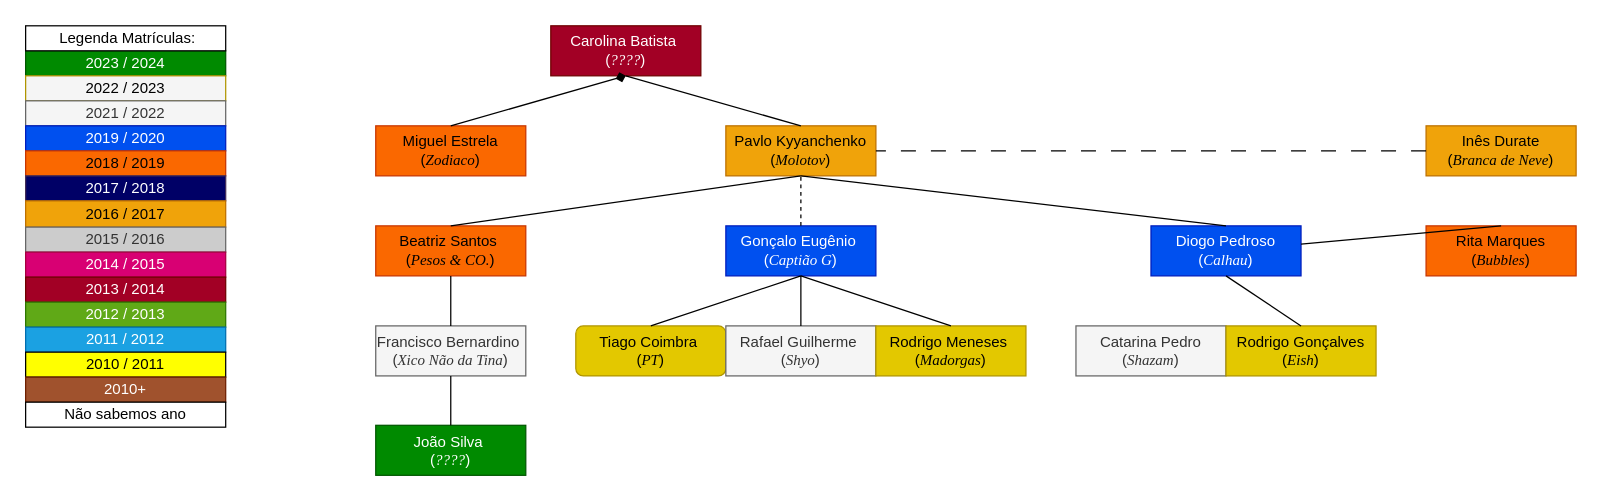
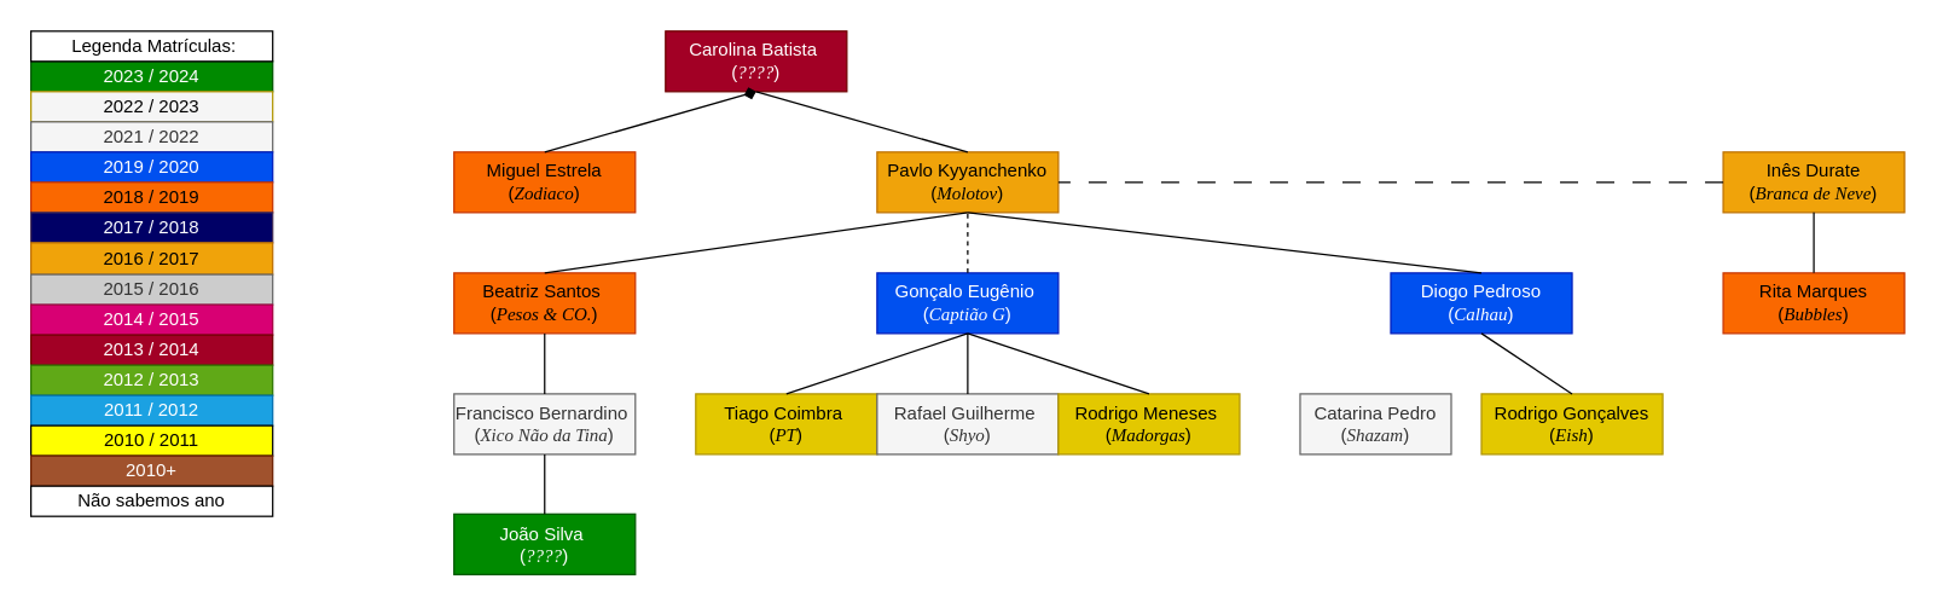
- <mxCell id="44" value="" style="endArrow=none;html=1;rounded=0;exitX=0.5;exitY=0;exitDx=0;exitDy=0;" edge="1" parent="1" source="43" target="19"><mxGeometry width="50" height="50" relative="1" as="geometry"><mxPoint x="650" y="190" as="sourcePoint" /><mxPoint x="650" y="150" as="targetPoint" /></mxGeometry></mxCell>
+ <mxCell id="44" value="" style="endArrow=none;html=1;rounded=0;exitX=0.5;exitY=0;exitDx=0;exitDy=0;entryX=0.5;entryY=1;entryDx=0;entryDy=0;" edge="1" parent="1" source="43" target="42"><mxGeometry width="50" height="50" relative="1" as="geometry"><mxPoint x="650" y="190" as="sourcePoint" /><mxPoint x="650" y="150" as="targetPoint" /></mxGeometry></mxCell>
- <mxCell id="22" value="&lt;div&gt;Tiago Coimbra&amp;nbsp;&lt;/div&gt;&lt;div&gt;(&lt;font face=&quot;Times New Roman&quot;&gt;&lt;i&gt;PT&lt;/i&gt;&lt;/font&gt;)&lt;/div&gt;" style="whiteSpace=wrap;html=1;fillColor=#e3c800;fontColor=#000000;strokeColor=#B09500;rounded=1;" parent="1" vertex="1"><mxGeometry x="460" y="260" width="120" height="40" as="geometry" /></mxCell>
+ <mxCell id="22" value="&lt;div&gt;Tiago Coimbra&amp;nbsp;&lt;/div&gt;&lt;div&gt;(&lt;font face=&quot;Times New Roman&quot;&gt;&lt;i&gt;PT&lt;/i&gt;&lt;/font&gt;)&lt;/div&gt;" style="rounded=0;whiteSpace=wrap;html=1;fillColor=#e3c800;fontColor=#000000;strokeColor=#B09500;" parent="1" vertex="1"><mxGeometry x="460" y="260" width="120" height="40" as="geometry" /></mxCell>
- <mxCell id="25" value="&lt;div&gt;Catarina Pedro&lt;/div&gt;&lt;div&gt;(&lt;font face=&quot;Times New Roman&quot;&gt;&lt;i&gt;Shazam&lt;/i&gt;&lt;/font&gt;)&lt;/div&gt;" style="rounded=0;whiteSpace=wrap;html=1;fillColor=#f5f5f5;fontColor=#333333;strokeColor=#666666;" parent="1" vertex="1"><mxGeometry x="860" y="260" width="120" height="40" as="geometry" /></mxCell>
+ <mxCell id="25" value="&lt;div&gt;Catarina Pedro&lt;/div&gt;&lt;div&gt;(&lt;font face=&quot;Times New Roman&quot;&gt;&lt;i&gt;Shazam&lt;/i&gt;&lt;/font&gt;)&lt;/div&gt;" style="rounded=0;whiteSpace=wrap;html=1;fillColor=#f5f5f5;fontColor=#333333;strokeColor=#666666;" parent="1" vertex="1"><mxGeometry x="860" y="260" width="100" height="40" as="geometry" /></mxCell>
